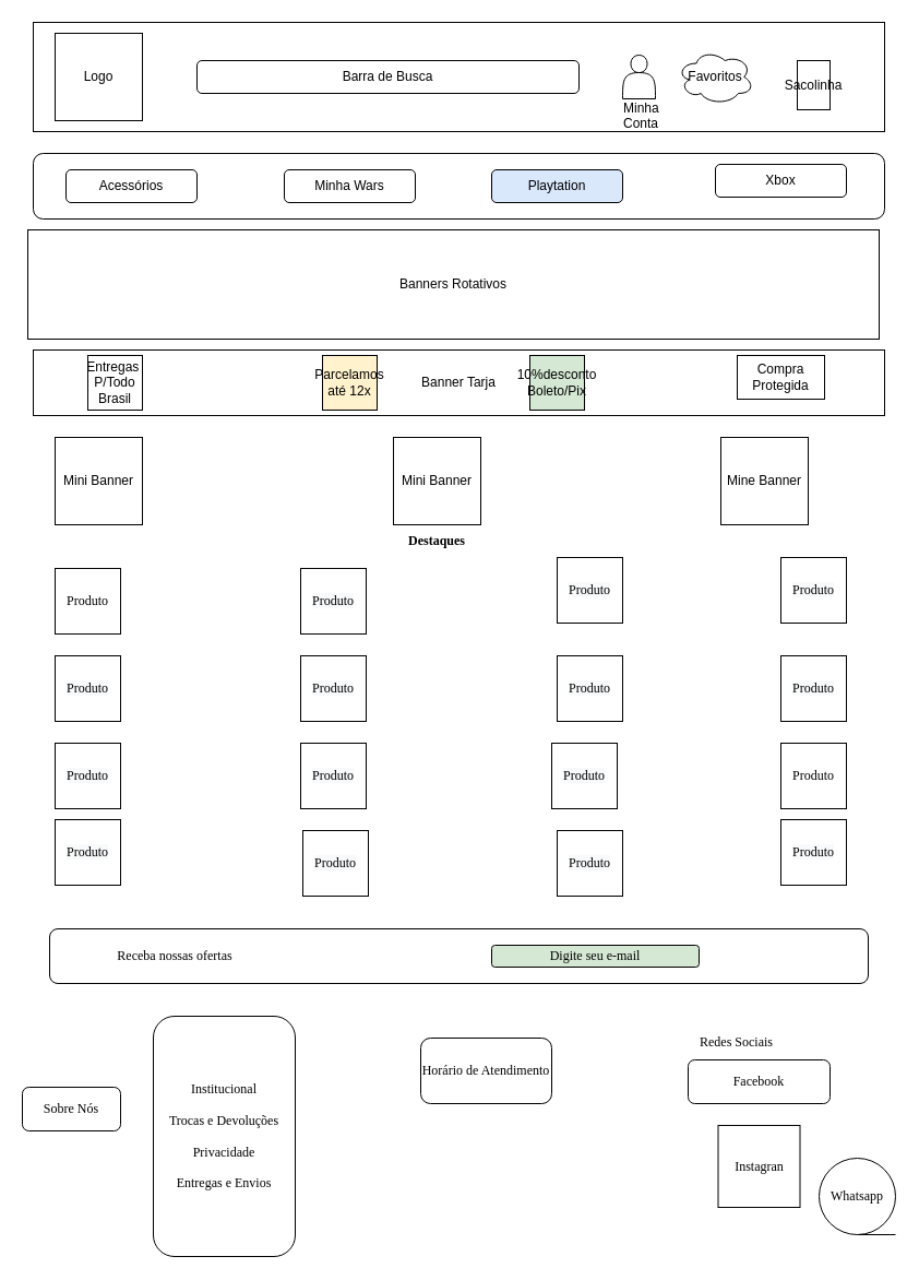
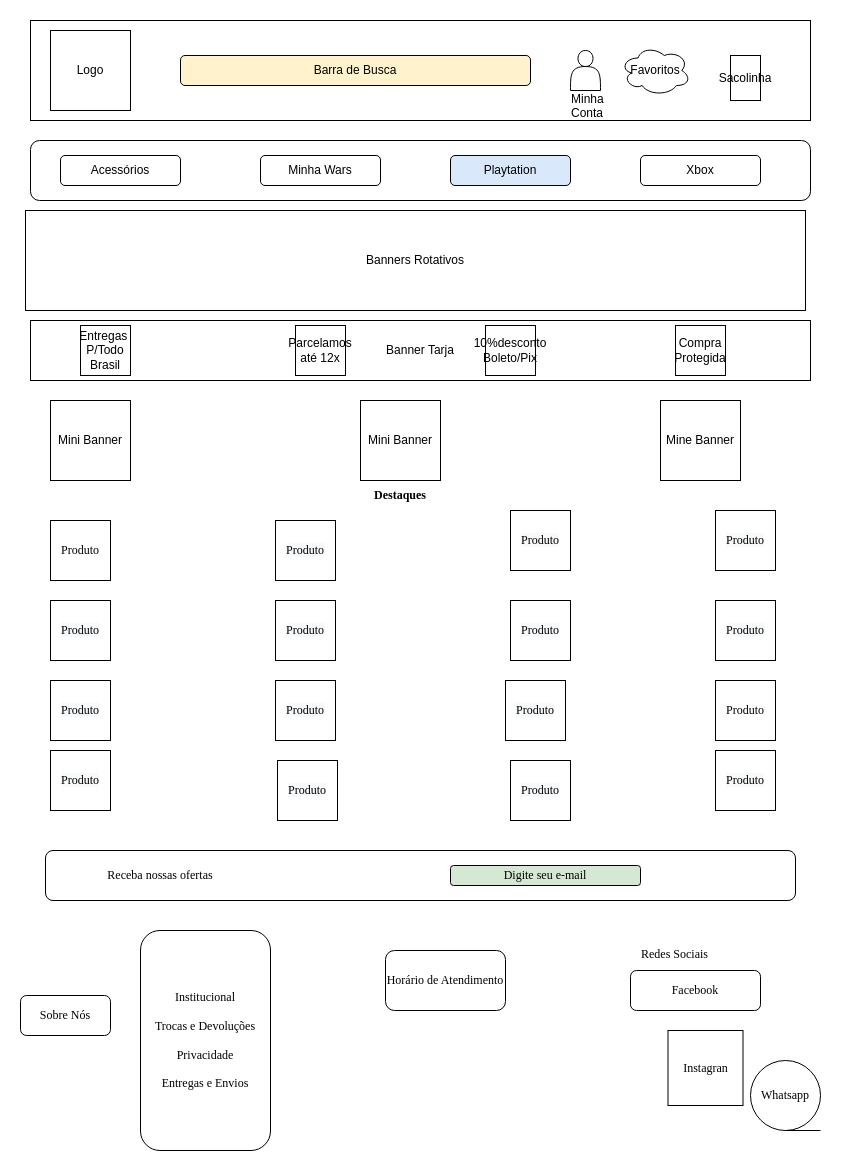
- <mxCell id="4" value="&lt;font style=&quot;vertical-align: inherit&quot;&gt;&lt;font style=&quot;vertical-align: inherit&quot;&gt;Barra de Busca&lt;/font&gt;&lt;/font&gt;" style="rounded=1;whiteSpace=wrap;html=1;" vertex="1" parent="1"><mxGeometry x="180" y="55" width="350" height="30" as="geometry" /></mxCell>
+ <mxCell id="4" value="&lt;font style=&quot;vertical-align: inherit&quot;&gt;&lt;font style=&quot;vertical-align: inherit&quot;&gt;Barra de Busca&lt;/font&gt;&lt;/font&gt;" style="rounded=1;whiteSpace=wrap;html=1;fillColor=#fff2cc;" vertex="1" parent="1"><mxGeometry x="180" y="55" width="350" height="30" as="geometry" /></mxCell>
- <mxCell id="12" value="&lt;font style=&quot;vertical-align: inherit&quot;&gt;&lt;font style=&quot;vertical-align: inherit&quot;&gt;&lt;font style=&quot;vertical-align: inherit&quot;&gt;&lt;font style=&quot;vertical-align: inherit&quot;&gt;Xbox&lt;/font&gt;&lt;/font&gt;&lt;/font&gt;&lt;/font&gt;" style="rounded=1;whiteSpace=wrap;html=1;" vertex="1" parent="1"><mxGeometry x="655" y="150" width="120" height="30" as="geometry" /></mxCell>
+ <mxCell id="12" value="&lt;font style=&quot;vertical-align: inherit&quot;&gt;&lt;font style=&quot;vertical-align: inherit&quot;&gt;&lt;font style=&quot;vertical-align: inherit&quot;&gt;&lt;font style=&quot;vertical-align: inherit&quot;&gt;Xbox&lt;/font&gt;&lt;/font&gt;&lt;/font&gt;&lt;/font&gt;" style="rounded=1;whiteSpace=wrap;html=1;" vertex="1" parent="1"><mxGeometry x="640" y="155" width="120" height="30" as="geometry" /></mxCell>
- <mxCell id="19" value="&lt;font style=&quot;vertical-align: inherit&quot;&gt;&lt;font style=&quot;vertical-align: inherit&quot;&gt;&lt;font style=&quot;vertical-align: inherit&quot;&gt;&lt;font style=&quot;vertical-align: inherit&quot;&gt;Compra Protegida&lt;/font&gt;&lt;/font&gt;&lt;br&gt;&lt;/font&gt;&lt;/font&gt;" style="whiteSpace=wrap;html=1;aspect=fixed;" vertex="1" parent="1"><mxGeometry x="675" y="325" width="80" height="40" as="geometry" /></mxCell>
+ <mxCell id="19" value="&lt;font style=&quot;vertical-align: inherit&quot;&gt;&lt;font style=&quot;vertical-align: inherit&quot;&gt;&lt;font style=&quot;vertical-align: inherit&quot;&gt;&lt;font style=&quot;vertical-align: inherit&quot;&gt;Compra Protegida&lt;/font&gt;&lt;/font&gt;&lt;br&gt;&lt;/font&gt;&lt;/font&gt;" style="whiteSpace=wrap;html=1;aspect=fixed;" vertex="1" parent="1"><mxGeometry x="675" y="325" width="50" height="50" as="geometry" /></mxCell>
- <mxCell id="17" value="&lt;font style=&quot;vertical-align: inherit&quot;&gt;&lt;font style=&quot;vertical-align: inherit&quot;&gt;&lt;font style=&quot;vertical-align: inherit&quot;&gt;&lt;font style=&quot;vertical-align: inherit&quot;&gt;Parcelamos&lt;br&gt;&lt;/font&gt;&lt;/font&gt;&lt;font style=&quot;vertical-align: inherit&quot;&gt;&lt;font style=&quot;vertical-align: inherit&quot;&gt;até 12x&lt;/font&gt;&lt;/font&gt;&lt;br&gt;&lt;/font&gt;&lt;/font&gt;" style="whiteSpace=wrap;html=1;aspect=fixed;fillColor=#fff2cc;" vertex="1" parent="1"><mxGeometry x="295" y="325" width="50" height="50" as="geometry" /></mxCell>
+ <mxCell id="17" value="&lt;font style=&quot;vertical-align: inherit&quot;&gt;&lt;font style=&quot;vertical-align: inherit&quot;&gt;&lt;font style=&quot;vertical-align: inherit&quot;&gt;&lt;font style=&quot;vertical-align: inherit&quot;&gt;Parcelamos&lt;br&gt;&lt;/font&gt;&lt;/font&gt;&lt;font style=&quot;vertical-align: inherit&quot;&gt;&lt;font style=&quot;vertical-align: inherit&quot;&gt;até 12x&lt;/font&gt;&lt;/font&gt;&lt;br&gt;&lt;/font&gt;&lt;/font&gt;" style="whiteSpace=wrap;html=1;aspect=fixed;" vertex="1" parent="1"><mxGeometry x="295" y="325" width="50" height="50" as="geometry" /></mxCell>
- <mxCell id="18" value="&lt;font style=&quot;vertical-align: inherit&quot;&gt;&lt;font style=&quot;vertical-align: inherit&quot;&gt;&lt;font style=&quot;vertical-align: inherit&quot;&gt;&lt;font style=&quot;vertical-align: inherit&quot;&gt;10%desconto&lt;br&gt;&lt;/font&gt;&lt;/font&gt;&lt;font style=&quot;vertical-align: inherit&quot;&gt;&lt;font style=&quot;vertical-align: inherit&quot;&gt;Boleto/Pix&lt;/font&gt;&lt;/font&gt;&lt;br&gt;&lt;/font&gt;&lt;/font&gt;" style="whiteSpace=wrap;html=1;aspect=fixed;fillColor=#d5e8d4;" vertex="1" parent="1"><mxGeometry x="485" y="325" width="50" height="50" as="geometry" /></mxCell>
+ <mxCell id="18" value="&lt;font style=&quot;vertical-align: inherit&quot;&gt;&lt;font style=&quot;vertical-align: inherit&quot;&gt;&lt;font style=&quot;vertical-align: inherit&quot;&gt;&lt;font style=&quot;vertical-align: inherit&quot;&gt;10%desconto&lt;br&gt;&lt;/font&gt;&lt;/font&gt;&lt;font style=&quot;vertical-align: inherit&quot;&gt;&lt;font style=&quot;vertical-align: inherit&quot;&gt;Boleto/Pix&lt;/font&gt;&lt;/font&gt;&lt;br&gt;&lt;/font&gt;&lt;/font&gt;" style="whiteSpace=wrap;html=1;aspect=fixed;" vertex="1" parent="1"><mxGeometry x="485" y="325" width="50" height="50" as="geometry" /></mxCell>
- <mxCell id="47" value="&lt;font style=&quot;vertical-align: inherit&quot;&gt;&lt;font style=&quot;vertical-align: inherit&quot;&gt;&lt;font style=&quot;vertical-align: inherit&quot;&gt;&lt;font style=&quot;vertical-align: inherit&quot;&gt;Instagran&lt;/font&gt;&lt;/font&gt;&lt;/font&gt;&lt;/font&gt;" style="whiteSpace=wrap;html=1;aspect=fixed;fontFamily=Lucida Console;" vertex="1" parent="1"><mxGeometry x="657.5" y="1030" width="75" height="75" as="geometry" /></mxCell>
+ <mxCell id="47" value="&lt;font style=&quot;vertical-align: inherit&quot;&gt;&lt;font style=&quot;vertical-align: inherit&quot;&gt;&lt;font style=&quot;vertical-align: inherit&quot;&gt;&lt;font style=&quot;vertical-align: inherit&quot;&gt;Instagran&lt;/font&gt;&lt;/font&gt;&lt;/font&gt;&lt;/font&gt;" style="whiteSpace=wrap;html=1;aspect=fixed;fontFamily=Lucida Console;" vertex="1" parent="1"><mxGeometry x="667.5" y="1030" width="75" height="75" as="geometry" /></mxCell>
